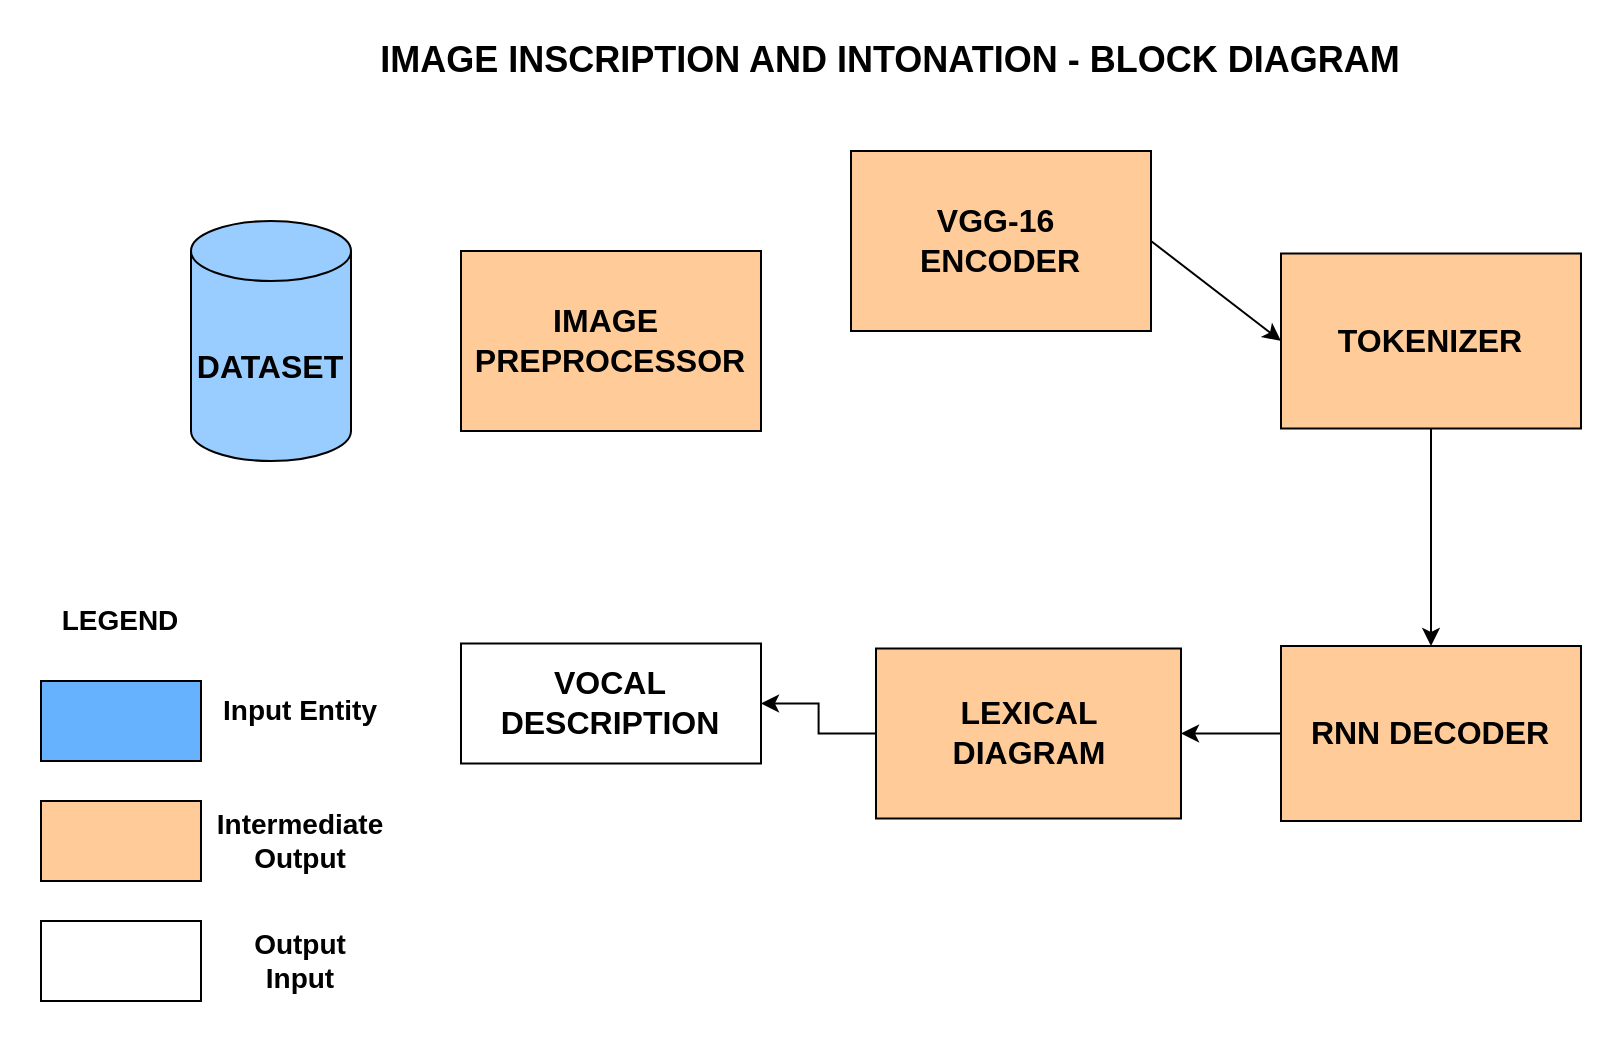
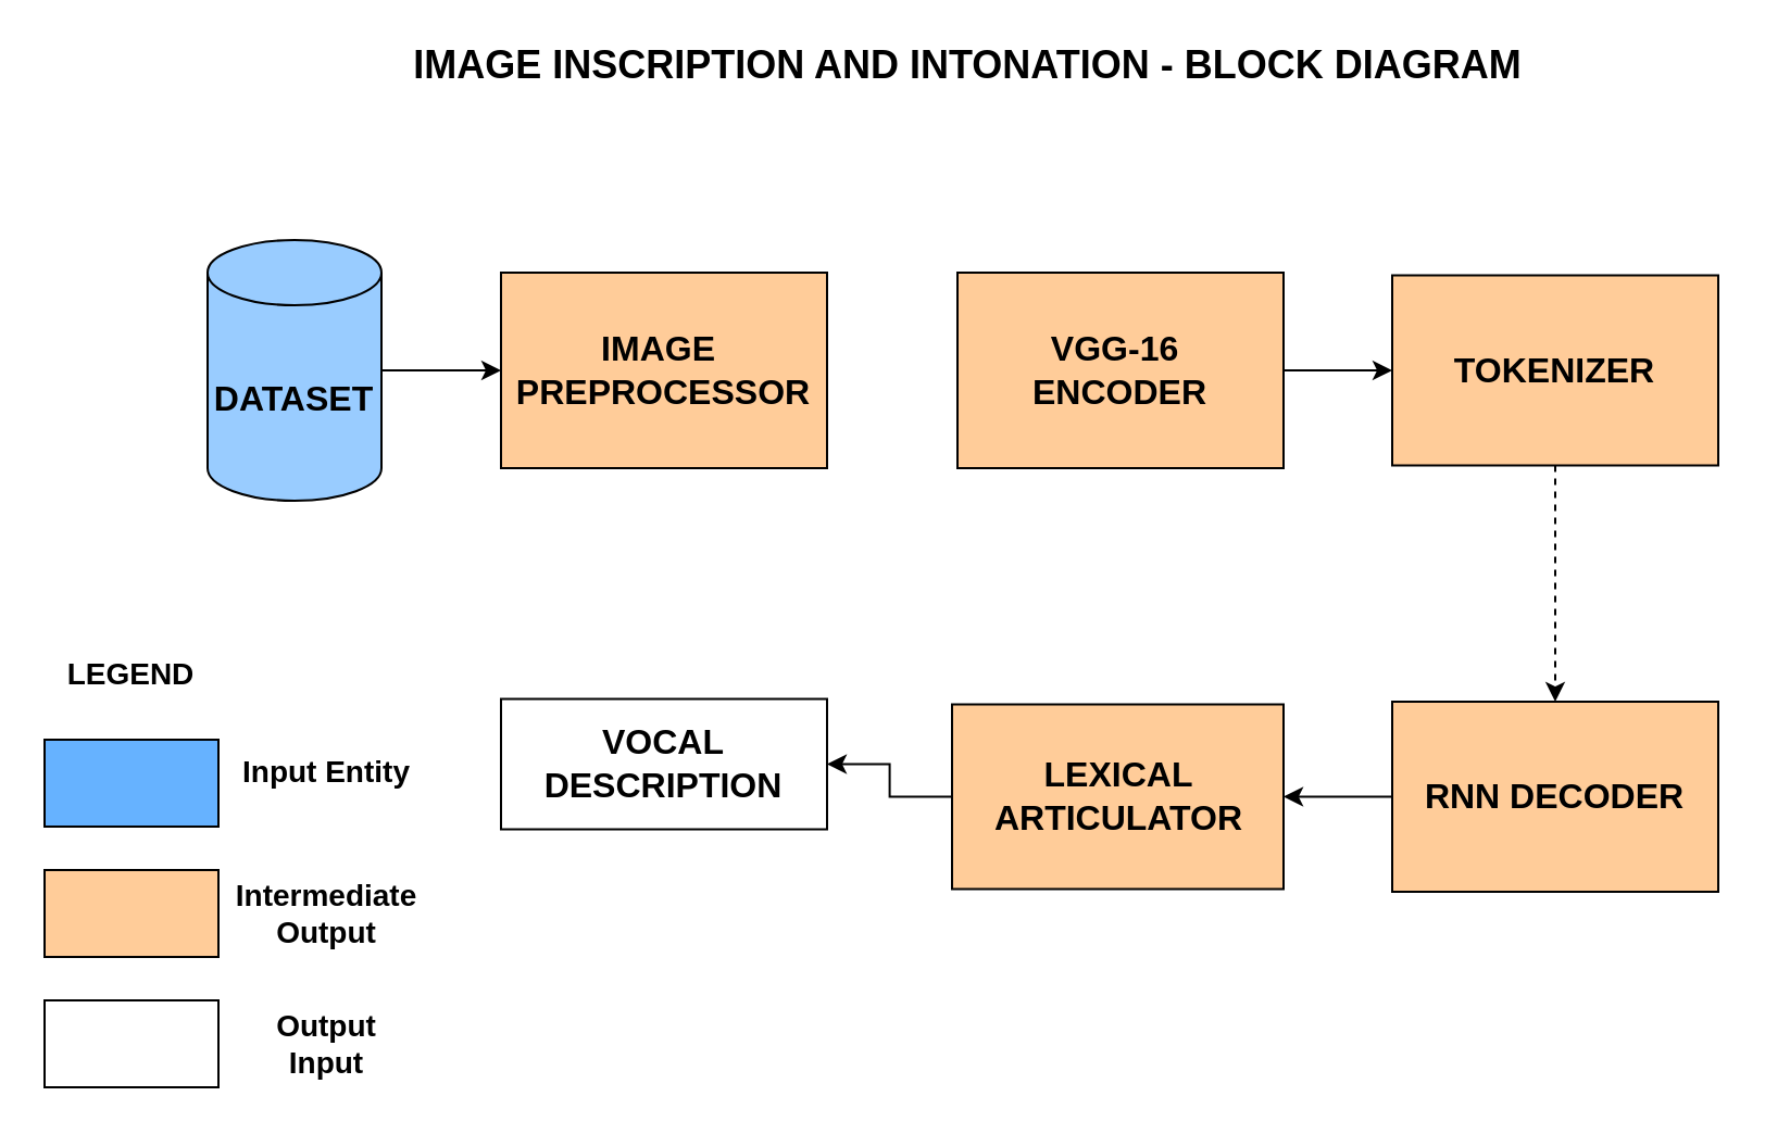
- <mxCell id="5" value="&lt;b&gt;&lt;font style=&quot;font-size: 16px&quot;&gt;VGG-16&amp;nbsp;&lt;br&gt;ENCODER&lt;/font&gt;&lt;/b&gt;" style="rounded=0;whiteSpace=wrap;html=1;fillColor=#FFCC99;" parent="1" vertex="1"><mxGeometry x="425" y="75" width="150" height="90" as="geometry" /></mxCell>
+ <mxCell id="5" value="&lt;b&gt;&lt;font style=&quot;font-size: 16px&quot;&gt;VGG-16&amp;nbsp;&lt;br&gt;ENCODER&lt;/font&gt;&lt;/b&gt;" style="rounded=0;whiteSpace=wrap;html=1;fillColor=#FFCC99;" parent="1" vertex="1"><mxGeometry x="440" y="125" width="150" height="90" as="geometry" /></mxCell>
+ <mxCell id="3" style="edgeStyle=orthogonalEdgeStyle;rounded=0;orthogonalLoop=1;jettySize=auto;html=1;entryX=0;entryY=0.5;entryDx=0;entryDy=0;" parent="1" source="4" target="2" edge="1"><mxGeometry relative="1" as="geometry"><mxPoint x="170" y="150" as="targetPoint" /></mxGeometry></mxCell>
- <mxCell id="6" style="edgeStyle=orthogonalEdgeStyle;rounded=0;orthogonalLoop=1;jettySize=auto;html=1;exitX=0.5;exitY=1;exitDx=0;exitDy=0;entryX=0.5;entryY=0;entryDx=0;entryDy=0;" edge="1" parent="1" source="7" target="9"><mxGeometry relative="1" as="geometry" /></mxCell>
+ <mxCell id="6" style="edgeStyle=orthogonalEdgeStyle;rounded=0;orthogonalLoop=1;jettySize=auto;html=1;exitX=0.5;exitY=1;exitDx=0;exitDy=0;entryX=0.5;entryY=0;entryDx=0;entryDy=0;dashed=1;" edge="1" parent="1" source="7" target="9"><mxGeometry relative="1" as="geometry" /></mxCell>
- <mxCell id="11" value="&lt;b&gt;&lt;font&gt;&lt;font style=&quot;font-size: 16px&quot;&gt;LEXICAL&lt;br&gt;DIAGRAM&lt;/font&gt;&lt;br&gt;&lt;/font&gt;&lt;/b&gt;" style="rounded=0;whiteSpace=wrap;html=1;fillColor=#FFCC99;" parent="1" vertex="1"><mxGeometry x="437.5" y="323.75" width="152.5" height="85" as="geometry" /></mxCell>
+ <mxCell id="11" value="&lt;b&gt;&lt;font&gt;&lt;font style=&quot;font-size: 16px&quot;&gt;LEXICAL&lt;br&gt;ARTICULATOR&lt;/font&gt;&lt;br&gt;&lt;/font&gt;&lt;/b&gt;" style="rounded=0;whiteSpace=wrap;html=1;fillColor=#FFCC99;" parent="1" vertex="1"><mxGeometry x="437.5" y="323.75" width="152.5" height="85" as="geometry" /></mxCell>
